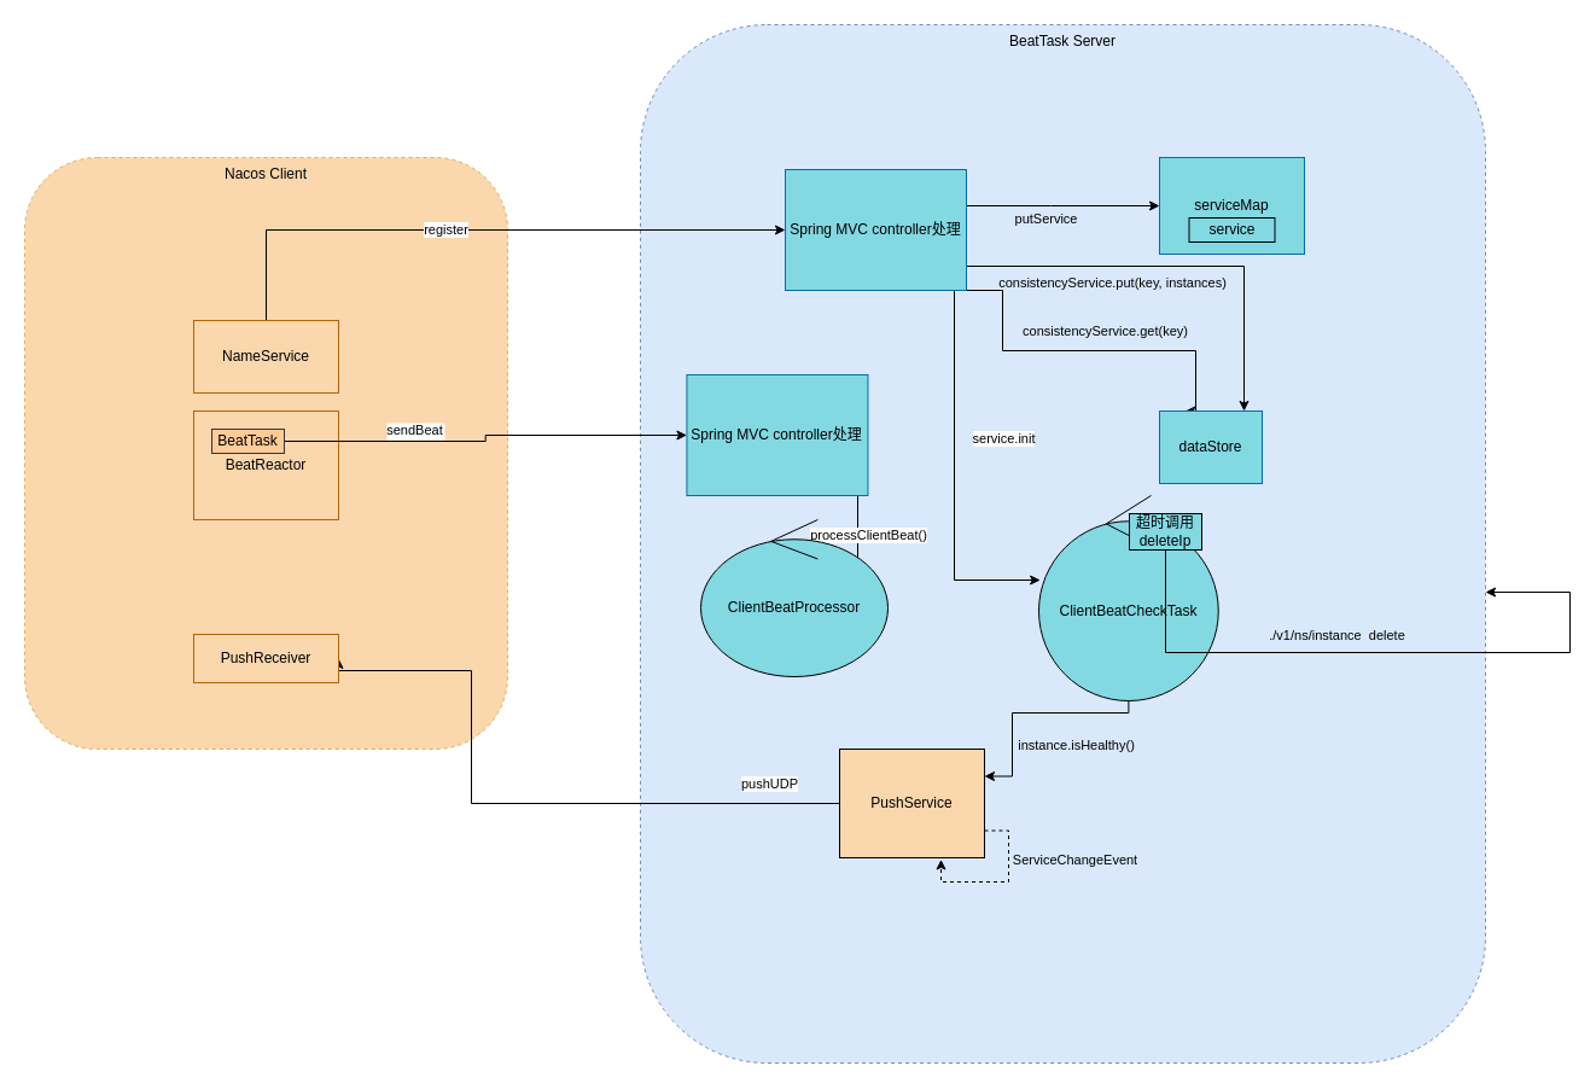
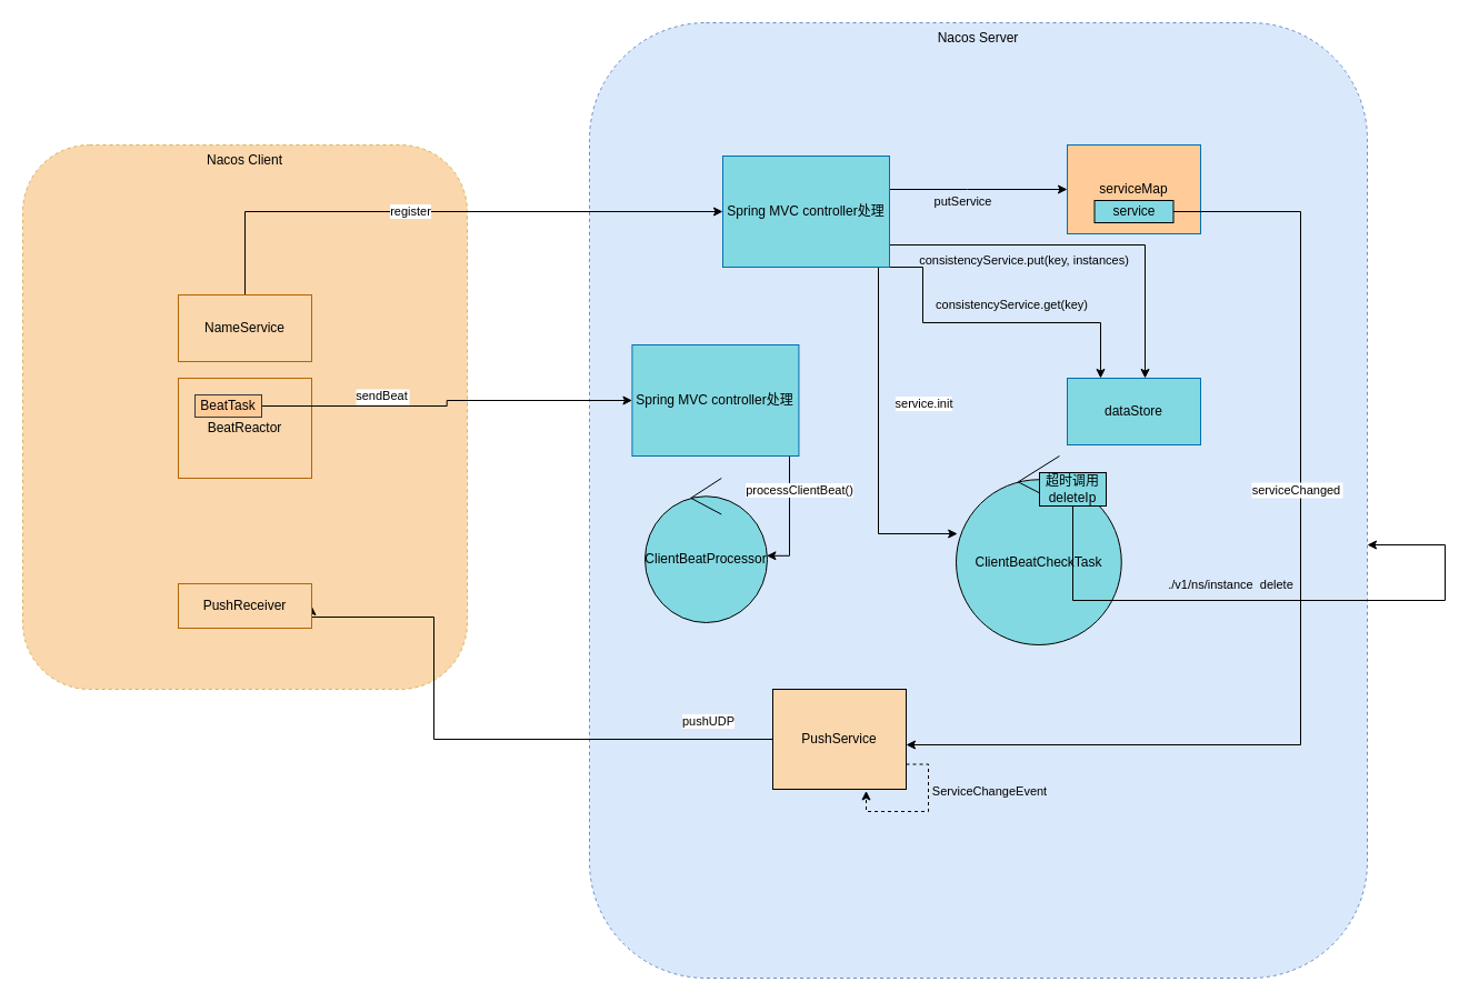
- <mxCell id="2" value="BeatTask Server" style="rounded=1;whiteSpace=wrap;html=1;dashed=1;fillColor=#dae8fc;strokeColor=#6c8ebf;align=center;verticalAlign=top;" vertex="1" parent="1"><mxGeometry x="530" y="20" width="700" height="860" as="geometry" /></mxCell>
+ <mxCell id="2" value="Nacos Server" style="rounded=1;whiteSpace=wrap;html=1;dashed=1;fillColor=#dae8fc;strokeColor=#6c8ebf;align=center;verticalAlign=top;" vertex="1" parent="1"><mxGeometry x="530" y="20" width="700" height="860" as="geometry" /></mxCell>
- <mxCell id="15" value="serviceMap" style="rounded=0;whiteSpace=wrap;strokeColor=#006EAF;fillColor=#83D9E2;" vertex="1" parent="1"><mxGeometry x="960" y="130" width="120" height="80" as="geometry" /></mxCell>
+ <mxCell id="15" value="serviceMap" style="rounded=0;whiteSpace=wrap;strokeColor=#006EAF;fillColor=#ffcc99;" vertex="1" parent="1"><mxGeometry x="960" y="130" width="120" height="80" as="geometry" /></mxCell>
- <mxCell id="19" value="dataStore" style="rounded=0;whiteSpace=wrap;strokeColor=#006EAF;fillColor=#83D9E2;" vertex="1" parent="1"><mxGeometry x="960" y="340" width="85" height="60" as="geometry" /></mxCell>
+ <mxCell id="19" value="dataStore" style="rounded=0;whiteSpace=wrap;strokeColor=#006EAF;fillColor=#83D9E2;" vertex="1" parent="1"><mxGeometry x="960" y="340" width="120" height="60" as="geometry" /></mxCell>
- <mxCell id="39" value="ClientBeatProcessor" style="ellipse;shape=umlControl;whiteSpace=wrap;html=1;labelBackgroundColor=none;fontColor=#000000;fillColor=#83D9E2;" vertex="1" parent="1"><mxGeometry x="580" y="430" width="155" height="130" as="geometry" /></mxCell>
+ <mxCell id="39" value="ClientBeatProcessor" style="ellipse;shape=umlControl;whiteSpace=wrap;html=1;labelBackgroundColor=none;fontColor=#000000;fillColor=#83D9E2;" vertex="1" parent="1"><mxGeometry x="580" y="430" width="110" height="130" as="geometry" /></mxCell>
+ <mxCell id="26" style="edgeStyle=orthogonalEdgeStyle;rounded=0;orthogonalLoop=1;jettySize=auto;html=1;labelBackgroundColor=#ffffff;fontColor=#000000;" edge="1" parent="1" source="28" target="24"><mxGeometry relative="1" as="geometry"><mxPoint x="815" y="595" as="targetPoint" /><Array as="points"><mxPoint x="1170" y="190" /><mxPoint x="1170" y="670" /></Array></mxGeometry></mxCell>
+ <mxCell id="27" value="serviceChanged" style="edgeLabel;align=center;verticalAlign=middle;resizable=0;points=[];fontColor=#000000;" vertex="1" connectable="0" parent="26"><mxGeometry x="-0.233" y="-4" relative="1" as="geometry"><mxPoint as="offset" /></mxGeometry></mxCell>
- <mxCell id="16" style="edgeStyle=orthogonalEdgeStyle;rounded=0;orthogonalLoop=1;jettySize=auto;html=1;entryX=1;entryY=0.25;entryDx=0;entryDy=0;labelBackgroundColor=#ffffff;fontColor=#000000;" edge="1" parent="1" source="18" target="24"><mxGeometry relative="1" as="geometry"><Array as="points"><mxPoint x="934" y="590" /><mxPoint x="838" y="590" /><mxPoint x="838" y="643" /></Array></mxGeometry></mxCell>
- <mxCell id="17" value="instance.isHealthy()" style="edgeLabel;align=center;verticalAlign=middle;resizable=0;points=[];fontColor=#000000;labelBackgroundColor=none;" vertex="1" connectable="0" parent="16"><mxGeometry x="0.19" y="2" relative="1" as="geometry"><mxPoint x="51" y="24" as="offset" /></mxGeometry></mxCell>
